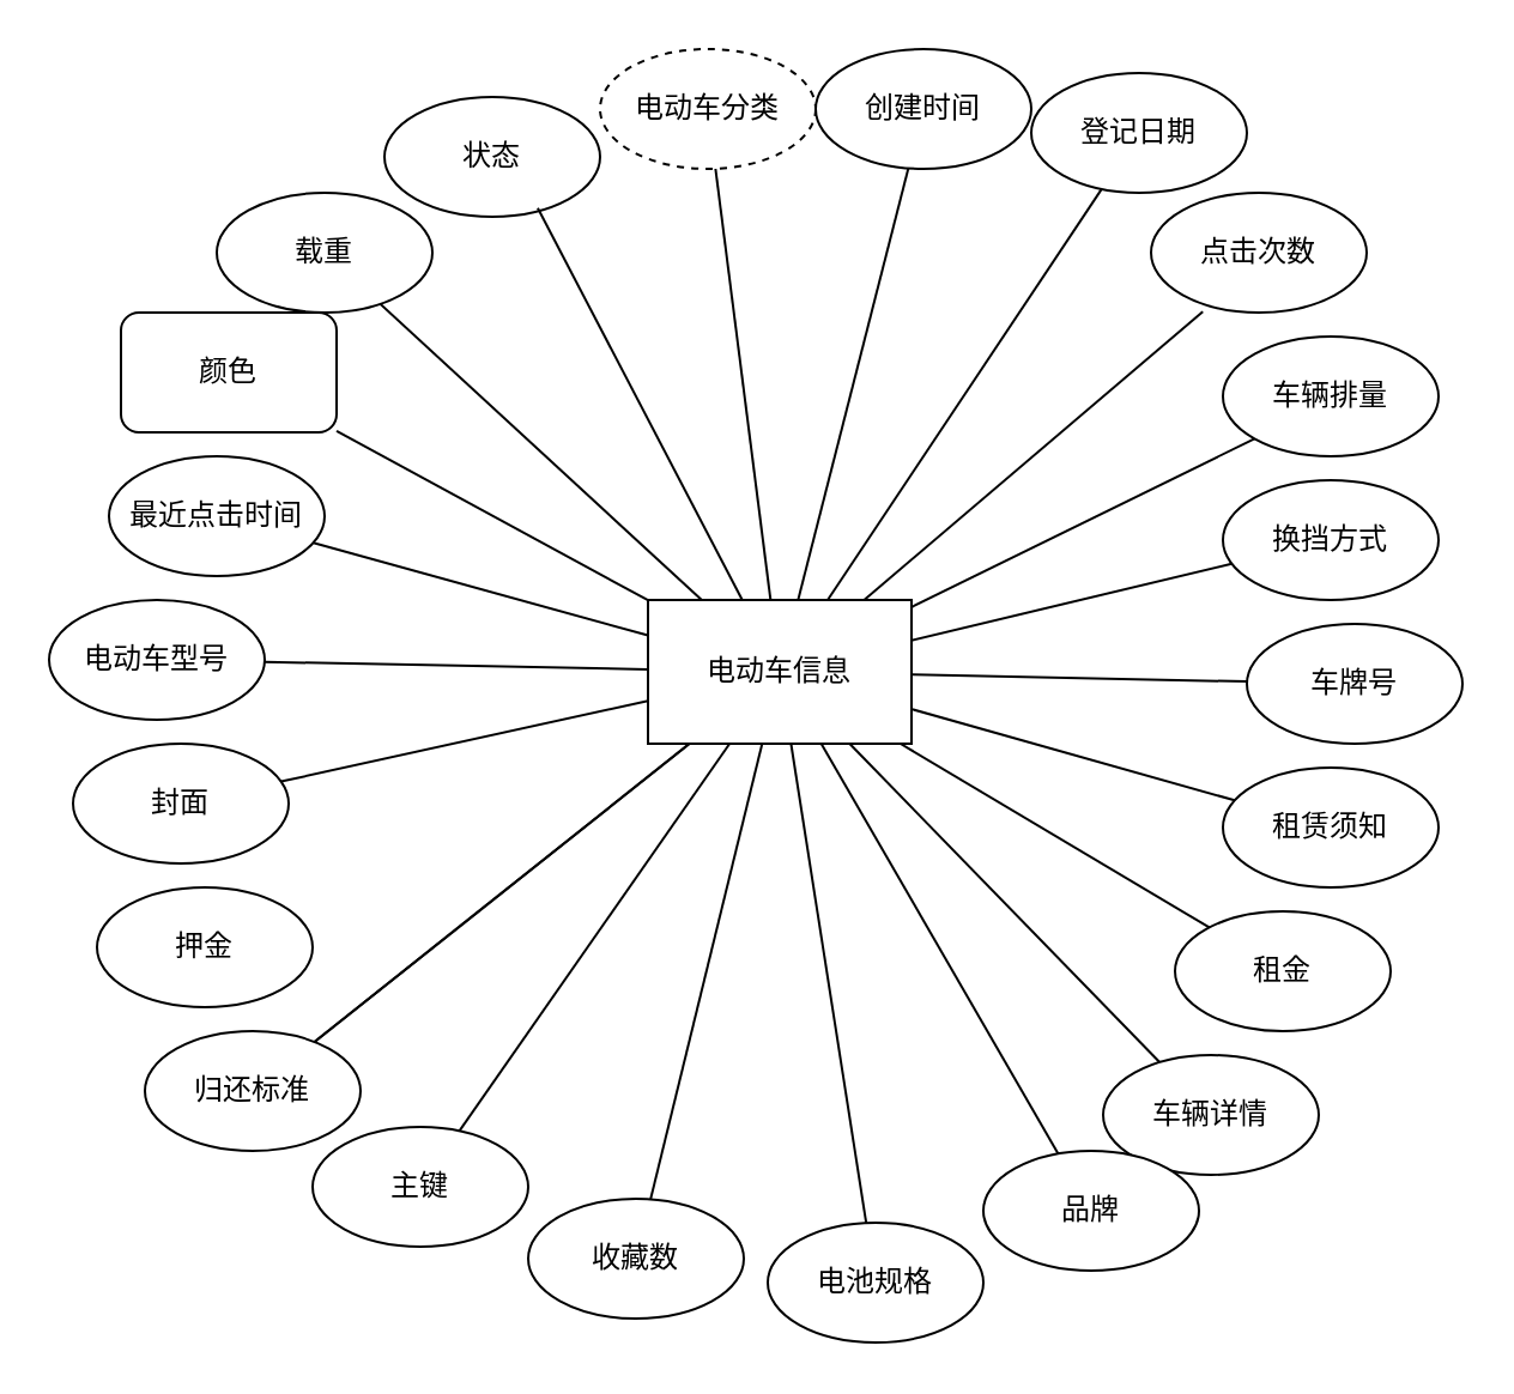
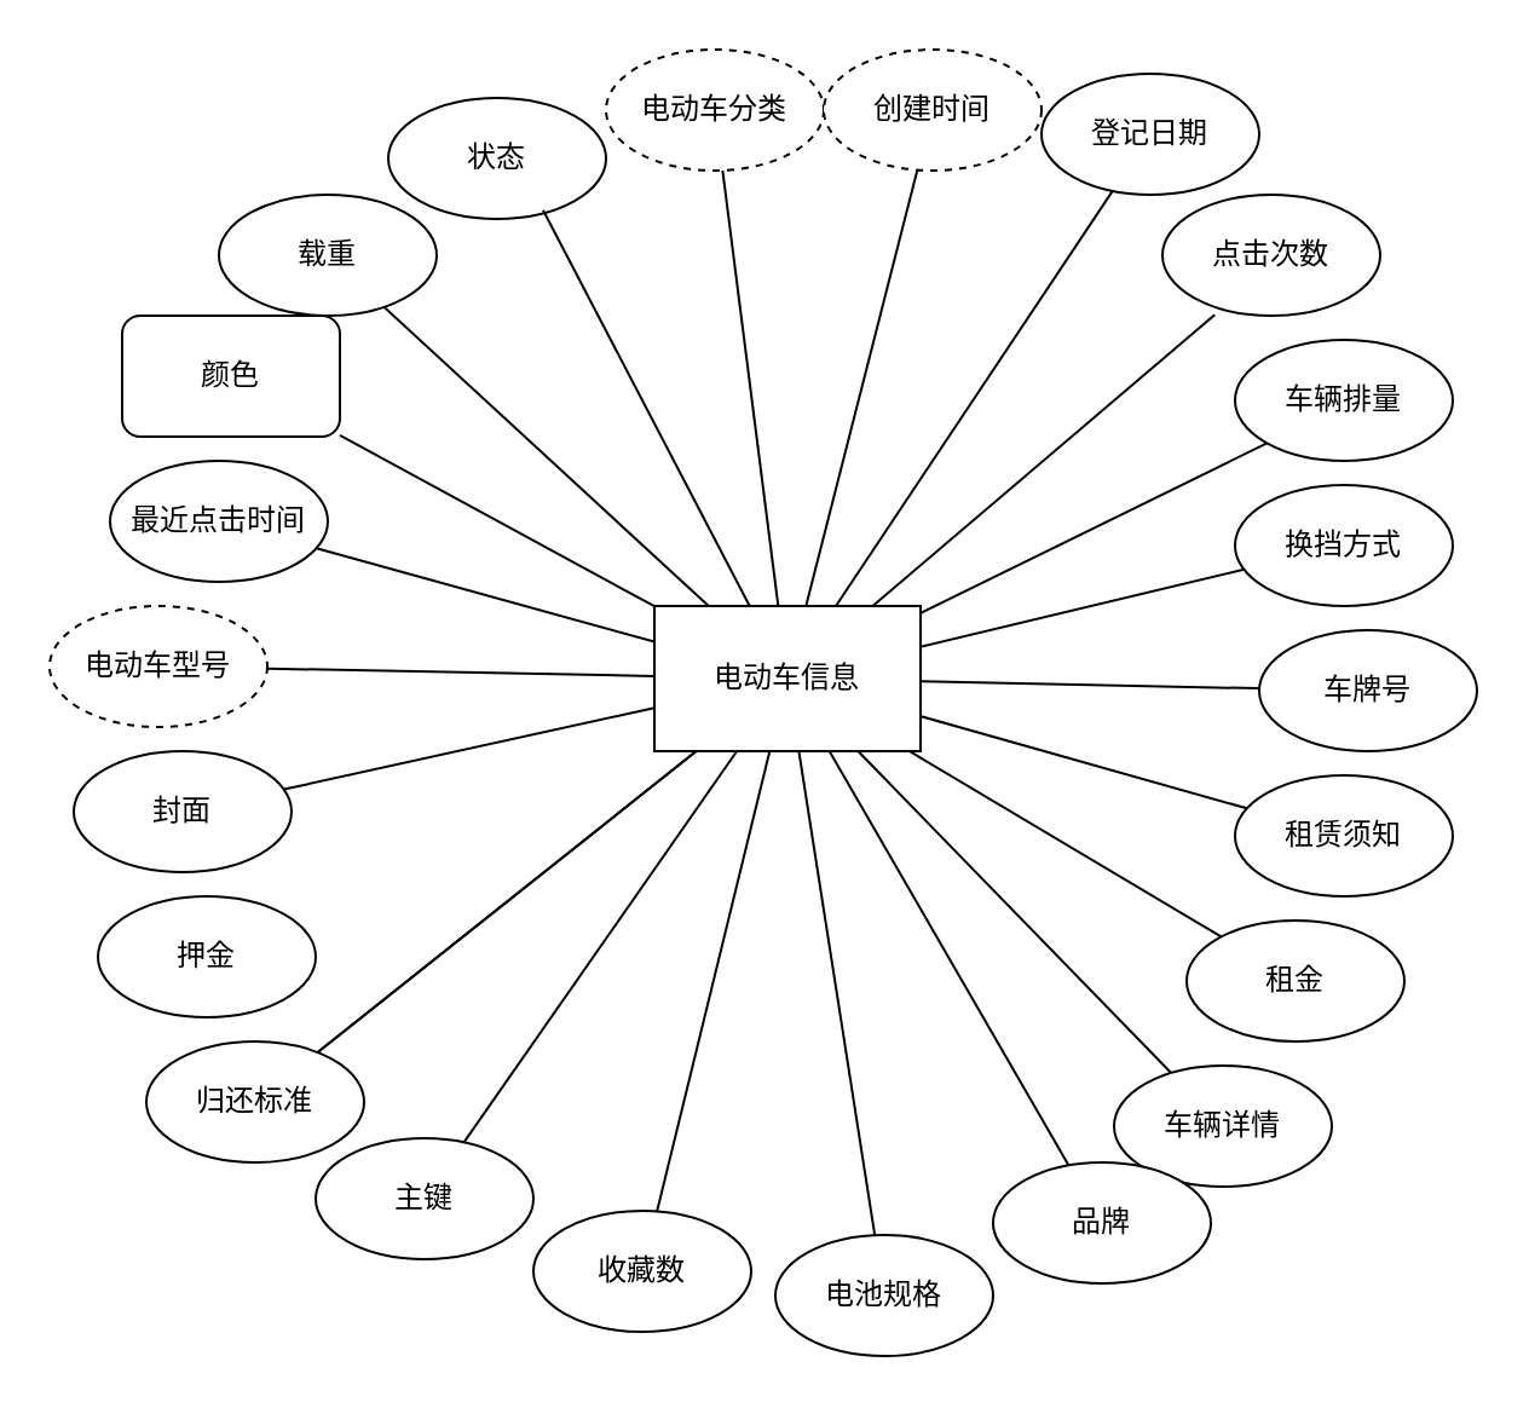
- <mxCell id="41" value="创建时间" style="ellipse;whiteSpace=wrap;html=1;fontFamily=宋体;" vertex="1" parent="1"><mxGeometry x="340" y="20" width="90" height="50" as="geometry" /></mxCell>
+ <mxCell id="41" value="创建时间" style="ellipse;whiteSpace=wrap;html=1;fontFamily=宋体;dashed=1;" vertex="1" parent="1"><mxGeometry x="340" y="20" width="90" height="50" as="geometry" /></mxCell>
- <mxCell id="44" value="电动车型号" style="ellipse;whiteSpace=wrap;html=1;fontFamily=宋体;" vertex="1" parent="1"><mxGeometry x="20" y="250" width="90" height="50" as="geometry" /></mxCell>
+ <mxCell id="44" value="电动车型号" style="ellipse;whiteSpace=wrap;html=1;fontFamily=宋体;dashed=1;" vertex="1" parent="1"><mxGeometry x="20" y="250" width="90" height="50" as="geometry" /></mxCell>
